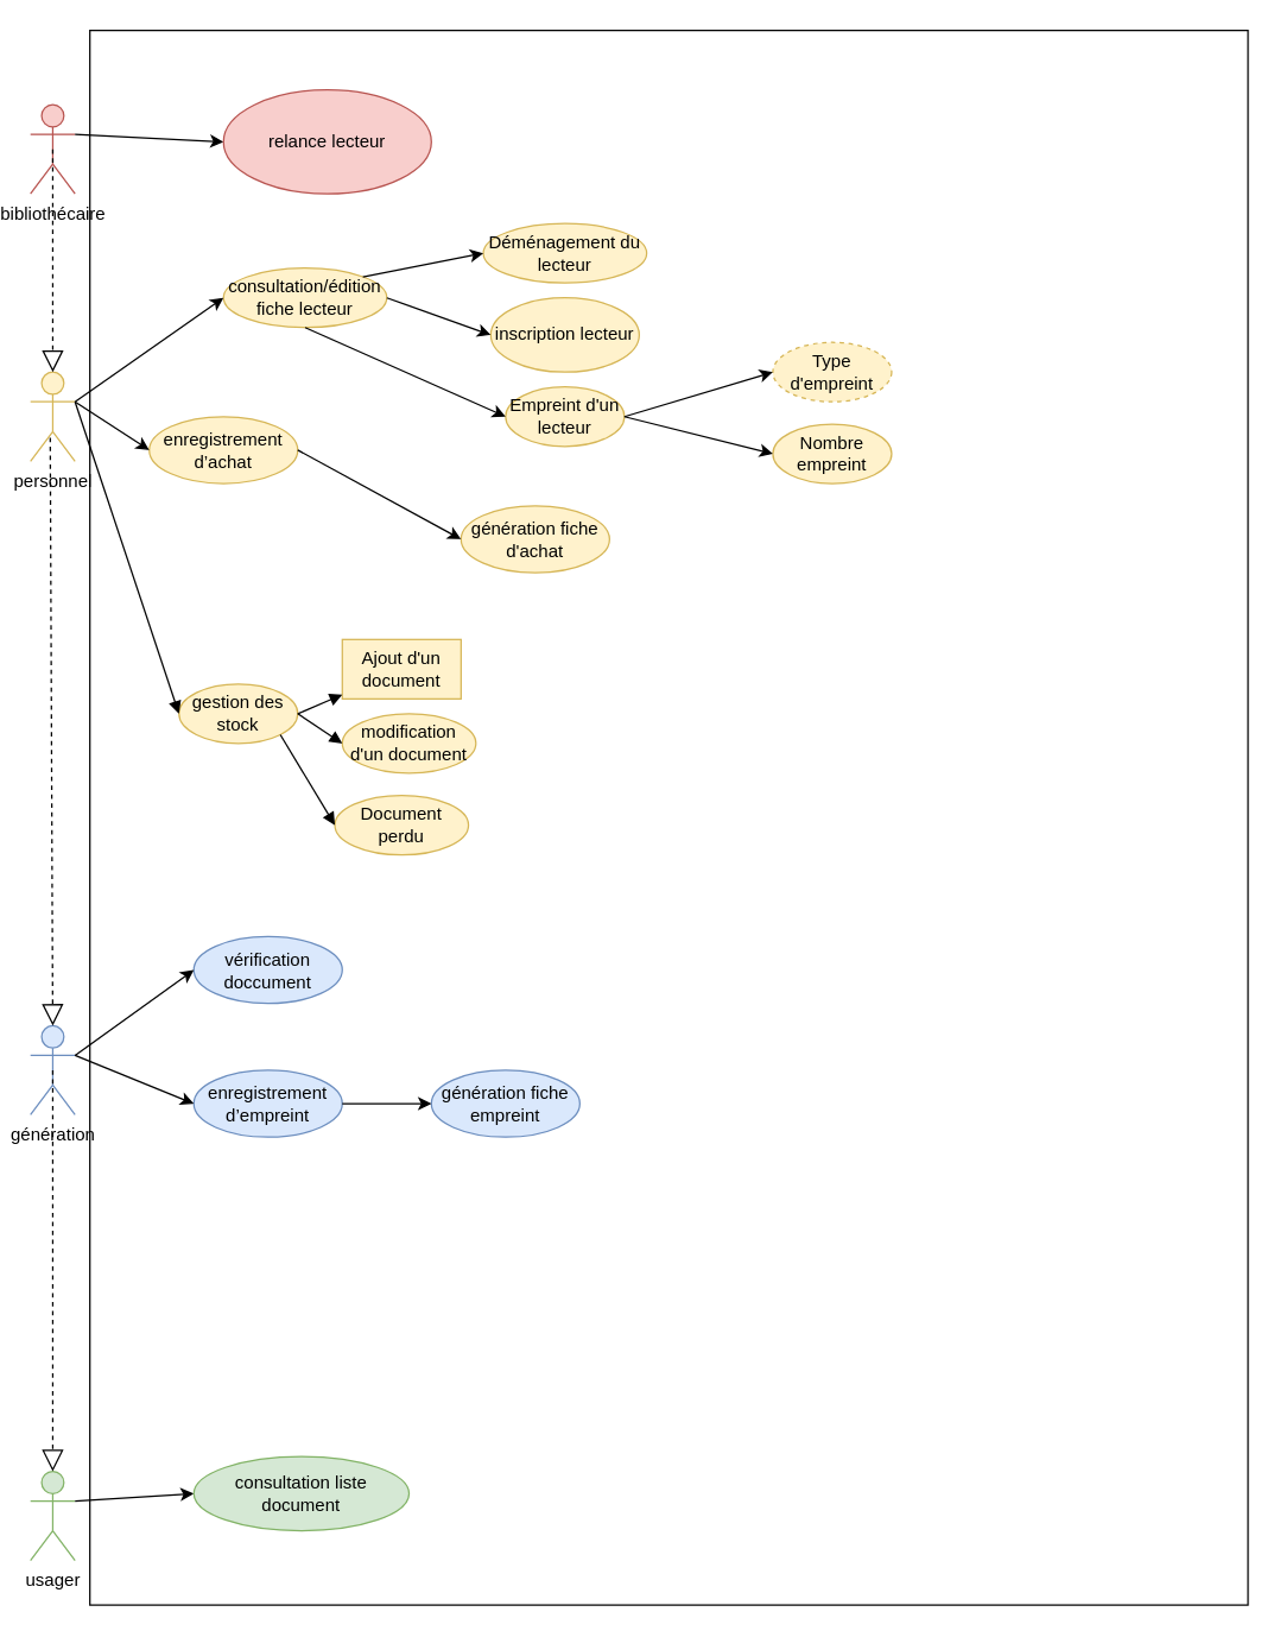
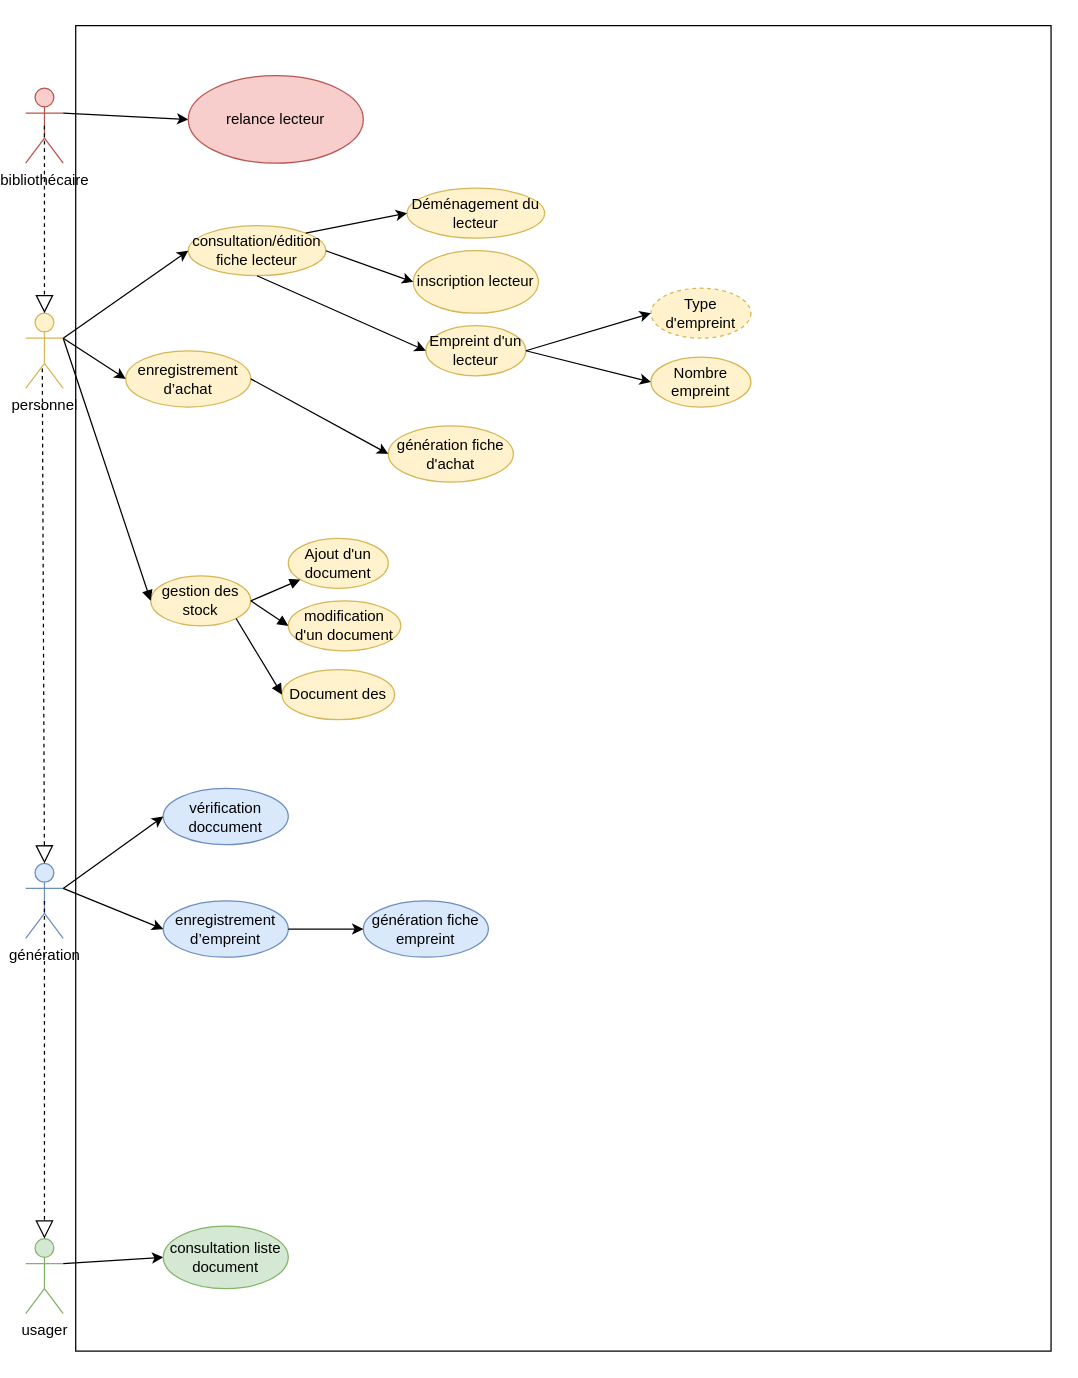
- <mxCell id="29" value="Ajout d'un document" style="whiteSpace=wrap;html=1;fillColor=#fff2cc;strokeColor=#d6b656;rounded=0;" parent="1" vertex="1"><mxGeometry x="230" y="430" width="80" height="40" as="geometry" /></mxCell>
+ <mxCell id="29" value="Ajout d'un document" style="ellipse;whiteSpace=wrap;html=1;fillColor=#fff2cc;strokeColor=#d6b656;" parent="1" vertex="1"><mxGeometry x="230" y="430" width="80" height="40" as="geometry" /></mxCell>
- <mxCell id="42" value="Document perdu" style="ellipse;whiteSpace=wrap;html=1;fillColor=#fff2cc;strokeColor=#d6b656;" parent="1" vertex="1"><mxGeometry x="225" y="535" width="90" height="40" as="geometry" /></mxCell>
+ <mxCell id="42" value="Document des" style="ellipse;whiteSpace=wrap;html=1;fillColor=#fff2cc;strokeColor=#d6b656;" parent="1" vertex="1"><mxGeometry x="225" y="535" width="90" height="40" as="geometry" /></mxCell>
- <mxCell id="28" value="consultation liste document" style="ellipse;whiteSpace=wrap;html=1;fillColor=#d5e8d4;strokeColor=#82b366;" parent="1" vertex="1"><mxGeometry x="130" y="980" width="145" height="50" as="geometry" /></mxCell>
+ <mxCell id="28" value="consultation liste document" style="ellipse;whiteSpace=wrap;html=1;fillColor=#d5e8d4;strokeColor=#82b366;" parent="1" vertex="1"><mxGeometry x="130" y="980" width="100" height="50" as="geometry" /></mxCell>
